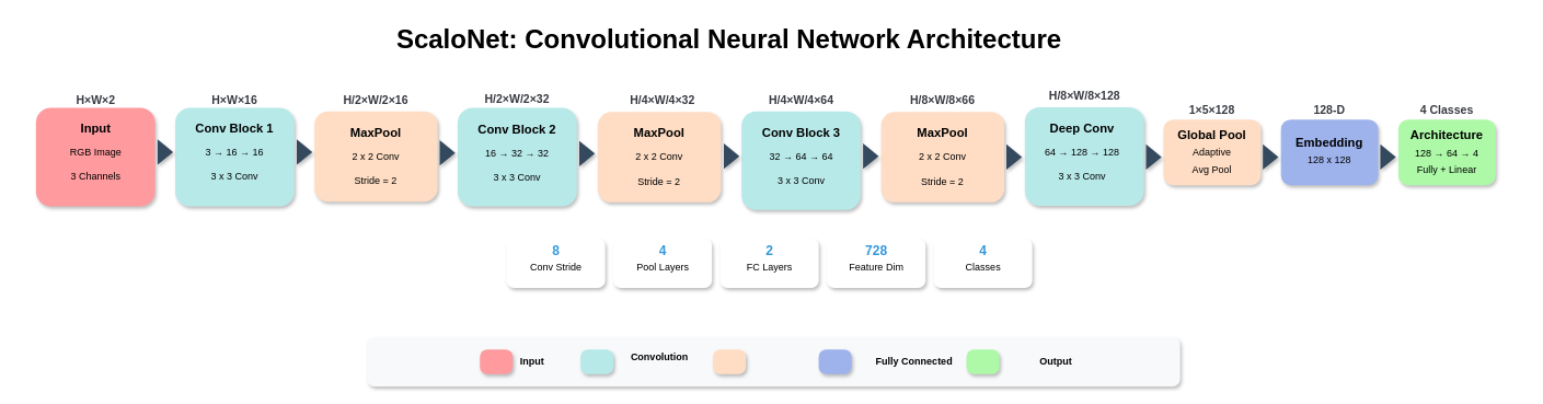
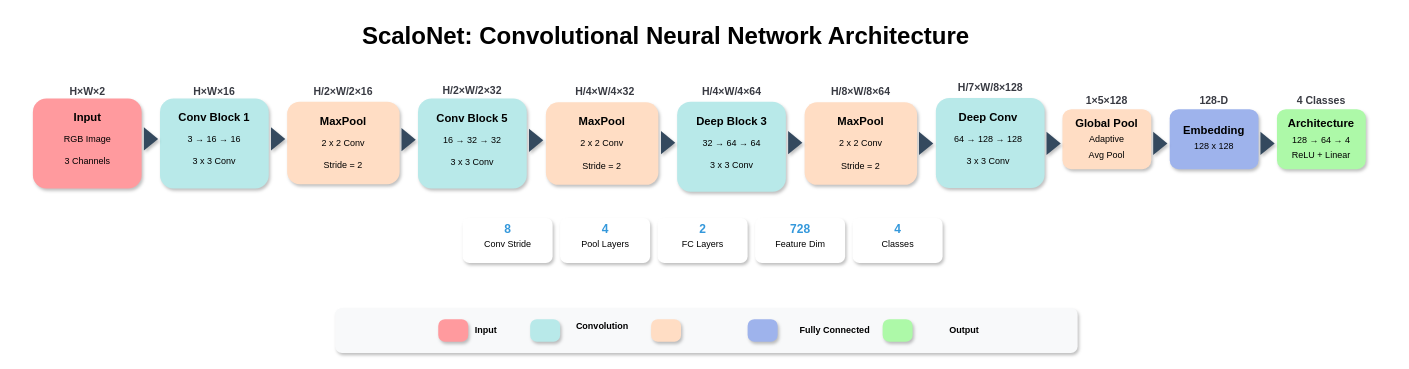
- <mxCell id="84" value="&lt;span style=&quot;color: rgb(56, 58, 66); font-size: 14px; font-style: normal; font-variant-ligatures: normal; font-variant-caps: normal; letter-spacing: normal; orphans: 2; text-indent: 0px; text-transform: none; widows: 2; word-spacing: 0px; -webkit-text-stroke-width: 0px; white-space: pre; text-decoration-thickness: initial; text-decoration-style: initial; text-decoration-color: initial; float: none; display: inline !important;&quot;&gt;H/8×W/8×128&lt;/span&gt;" style="text;whiteSpace=wrap;html=1;labelBackgroundColor=none;align=center;fontStyle=1;movable=1;resizable=1;rotatable=1;deletable=1;editable=1;locked=0;connectable=1;shadow=1;fontFamily=Helvetica;" parent="1" vertex="1"><mxGeometry x="1259.5" y="100.91" width="120" height="40" as="geometry" /></mxCell>
+ <mxCell id="84" value="&lt;span style=&quot;color: rgb(56, 58, 66); font-size: 14px; font-style: normal; font-variant-ligatures: normal; font-variant-caps: normal; letter-spacing: normal; orphans: 2; text-indent: 0px; text-transform: none; widows: 2; word-spacing: 0px; -webkit-text-stroke-width: 0px; white-space: pre; text-decoration-thickness: initial; text-decoration-style: initial; text-decoration-color: initial; float: none; display: inline !important;&quot;&gt;H/7×W/8×128&lt;/span&gt;" style="text;whiteSpace=wrap;html=1;labelBackgroundColor=none;align=center;fontStyle=1;movable=1;resizable=1;rotatable=1;deletable=1;editable=1;locked=0;connectable=1;shadow=1;fontFamily=Helvetica;" parent="1" vertex="1"><mxGeometry x="1259.5" y="100.91" width="120" height="40" as="geometry" /></mxCell>
- <mxCell id="83" value="&lt;span style=&quot;color: rgb(56, 58, 66); font-size: 14px; font-style: normal; font-variant-ligatures: normal; font-variant-caps: normal; letter-spacing: normal; orphans: 2; text-indent: 0px; text-transform: none; widows: 2; word-spacing: 0px; -webkit-text-stroke-width: 0px; white-space: pre; text-decoration-thickness: initial; text-decoration-style: initial; text-decoration-color: initial; float: none; display: inline !important;&quot;&gt;H/8×W/8×66&lt;/span&gt;" style="text;whiteSpace=wrap;html=1;align=center;labelBackgroundColor=none;fontStyle=1;movable=1;resizable=1;rotatable=1;deletable=1;editable=1;locked=0;connectable=1;shadow=1;fontFamily=Helvetica;" parent="1" vertex="1"><mxGeometry x="1092" y="105.91" width="110" height="40" as="geometry" /></mxCell>
+ <mxCell id="83" value="&lt;span style=&quot;color: rgb(56, 58, 66); font-size: 14px; font-style: normal; font-variant-ligatures: normal; font-variant-caps: normal; letter-spacing: normal; orphans: 2; text-indent: 0px; text-transform: none; widows: 2; word-spacing: 0px; -webkit-text-stroke-width: 0px; white-space: pre; text-decoration-thickness: initial; text-decoration-style: initial; text-decoration-color: initial; float: none; display: inline !important;&quot;&gt;H/8×W/8×64&lt;/span&gt;" style="text;whiteSpace=wrap;html=1;align=center;labelBackgroundColor=none;fontStyle=1;movable=1;resizable=1;rotatable=1;deletable=1;editable=1;locked=0;connectable=1;shadow=1;fontFamily=Helvetica;" parent="1" vertex="1"><mxGeometry x="1092" y="105.91" width="110" height="40" as="geometry" /></mxCell>
- <mxCell id="3" value="Conv Block 2" style="text;html=1;align=center;verticalAlign=middle;whiteSpace=wrap;rounded=0;strokeColor=none;fontStyle=1;fontSize=15;movable=1;resizable=1;rotatable=1;deletable=1;editable=1;locked=0;connectable=1;shadow=1;fontFamily=Helvetica;" parent="1" vertex="1"><mxGeometry x="534" y="140.91" width="190" height="30" as="geometry" /></mxCell>
+ <mxCell id="3" value="Conv Block 5" style="text;html=1;align=center;verticalAlign=middle;whiteSpace=wrap;rounded=0;strokeColor=none;fontStyle=1;fontSize=15;movable=1;resizable=1;rotatable=1;deletable=1;editable=1;locked=0;connectable=1;shadow=1;fontFamily=Helvetica;" parent="1" vertex="1"><mxGeometry x="534" y="140.91" width="190" height="30" as="geometry" /></mxCell>
- <mxCell id="7" value="Conv Block 3" style="text;html=1;align=center;verticalAlign=middle;whiteSpace=wrap;rounded=0;strokeColor=none;fontStyle=1;fontSize=15;movable=1;resizable=1;rotatable=1;deletable=1;editable=1;locked=0;connectable=1;shadow=1;fontFamily=Helvetica;" parent="1" vertex="1"><mxGeometry x="879.5" y="145" width="190" height="30" as="geometry" /></mxCell>
+ <mxCell id="7" value="Deep Block 3" style="text;html=1;align=center;verticalAlign=middle;whiteSpace=wrap;rounded=0;strokeColor=none;fontStyle=1;fontSize=15;movable=1;resizable=1;rotatable=1;deletable=1;editable=1;locked=0;connectable=1;shadow=1;fontFamily=Helvetica;" parent="1" vertex="1"><mxGeometry x="879.5" y="145" width="190" height="30" as="geometry" /></mxCell>
- <mxCell id="68" value="Fully + Linear" style="text;html=1;align=center;verticalAlign=middle;whiteSpace=wrap;rounded=0;container=0;strokeColor=none;movable=1;resizable=1;rotatable=1;deletable=1;editable=1;locked=0;connectable=1;shadow=1;fontFamily=Helvetica;" parent="1" vertex="1"><mxGeometry x="1686" y="195.91" width="150" height="21.818" as="geometry" /></mxCell>
+ <mxCell id="68" value="ReLU + Linear" style="text;html=1;align=center;verticalAlign=middle;whiteSpace=wrap;rounded=0;container=0;strokeColor=none;movable=1;resizable=1;rotatable=1;deletable=1;editable=1;locked=0;connectable=1;shadow=1;fontFamily=Helvetica;" parent="1" vertex="1"><mxGeometry x="1686" y="195.91" width="150" height="21.818" as="geometry" /></mxCell>
